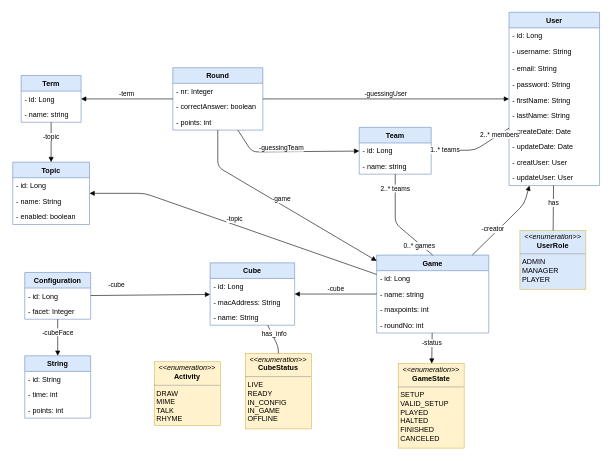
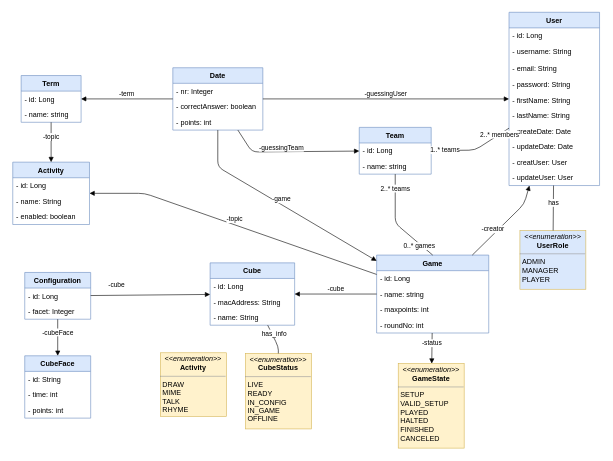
- <mxCell id="23" value="Round" style="swimlane;fontStyle=1;childLayout=stackLayout;horizontal=1;startSize=26;fillColor=#dae8fc;horizontalStack=0;resizeParent=1;resizeParentMax=0;resizeLast=0;collapsible=1;marginBottom=0;strokeColor=#6c8ebf;" parent="1" vertex="1"><mxGeometry x="287" y="112.5" width="150.16" height="104" as="geometry" /></mxCell>
+ <mxCell id="23" value="Date" style="swimlane;fontStyle=1;childLayout=stackLayout;horizontal=1;startSize=26;fillColor=#dae8fc;horizontalStack=0;resizeParent=1;resizeParentMax=0;resizeLast=0;collapsible=1;marginBottom=0;strokeColor=#6c8ebf;" parent="1" vertex="1"><mxGeometry x="287" y="112.5" width="150.16" height="104" as="geometry" /></mxCell>
- <mxCell id="30" value="Topic" style="swimlane;fontStyle=1;childLayout=stackLayout;horizontal=1;startSize=26;fillColor=#dae8fc;horizontalStack=0;resizeParent=1;resizeParentMax=0;resizeLast=0;collapsible=1;marginBottom=0;strokeColor=#6c8ebf;" parent="1" vertex="1"><mxGeometry x="20" y="270" width="128" height="104" as="geometry" /></mxCell>
+ <mxCell id="30" value="Activity" style="swimlane;fontStyle=1;childLayout=stackLayout;horizontal=1;startSize=26;fillColor=#dae8fc;horizontalStack=0;resizeParent=1;resizeParentMax=0;resizeLast=0;collapsible=1;marginBottom=0;strokeColor=#6c8ebf;" parent="1" vertex="1"><mxGeometry x="20" y="270" width="128" height="104" as="geometry" /></mxCell>
- <mxCell id="34" value="String" style="swimlane;fontStyle=1;childLayout=stackLayout;horizontal=1;startSize=26;fillColor=#dae8fc;horizontalStack=0;resizeParent=1;resizeParentMax=0;resizeLast=0;collapsible=1;marginBottom=0;strokeColor=#6c8ebf;" parent="1" vertex="1"><mxGeometry x="40" y="593" width="110" height="104" as="geometry" /></mxCell>
+ <mxCell id="34" value="CubeFace" style="swimlane;fontStyle=1;childLayout=stackLayout;horizontal=1;startSize=26;fillColor=#dae8fc;horizontalStack=0;resizeParent=1;resizeParentMax=0;resizeLast=0;collapsible=1;marginBottom=0;strokeColor=#6c8ebf;" parent="1" vertex="1"><mxGeometry x="40" y="593" width="110" height="104" as="geometry" /></mxCell>
- <mxCell id="14" value="&lt;p style=&quot;margin: 0px ; margin-top: 4px ; text-align: center&quot;&gt;&lt;i&gt;&amp;lt;&amp;lt;enumeration&amp;gt;&amp;gt;&lt;/i&gt;&lt;br&gt;&lt;b&gt;Activity&lt;/b&gt;&lt;/p&gt;&lt;hr size=&quot;1&quot;&gt;&lt;p style=&quot;margin: 0px ; margin-left: 4px&quot;&gt;DRAW&lt;br&gt;MIME&lt;/p&gt;&lt;p style=&quot;margin: 0px ; margin-left: 4px&quot;&gt;TALK&lt;/p&gt;&lt;p style=&quot;margin: 0px ; margin-left: 4px&quot;&gt;RHYME&lt;/p&gt;" style="verticalAlign=top;align=left;overflow=fill;fontSize=12;fontFamily=Helvetica;html=1;fillColor=#fff2cc;strokeColor=#d6b656;" parent="1" vertex="1"><mxGeometry x="256.23" y="603" width="110" height="106" as="geometry" /></mxCell>
+ <mxCell id="14" value="&lt;p style=&quot;margin: 0px ; margin-top: 4px ; text-align: center&quot;&gt;&lt;i&gt;&amp;lt;&amp;lt;enumeration&amp;gt;&amp;gt;&lt;/i&gt;&lt;br&gt;&lt;b&gt;Activity&lt;/b&gt;&lt;/p&gt;&lt;hr size=&quot;1&quot;&gt;&lt;p style=&quot;margin: 0px ; margin-left: 4px&quot;&gt;DRAW&lt;br&gt;MIME&lt;/p&gt;&lt;p style=&quot;margin: 0px ; margin-left: 4px&quot;&gt;TALK&lt;/p&gt;&lt;p style=&quot;margin: 0px ; margin-left: 4px&quot;&gt;RHYME&lt;/p&gt;" style="verticalAlign=top;align=left;overflow=fill;fontSize=12;fontFamily=Helvetica;html=1;fillColor=#fff2cc;strokeColor=#d6b656;" parent="1" vertex="1"><mxGeometry x="266.23" y="588" width="110" height="106" as="geometry" /></mxCell>
